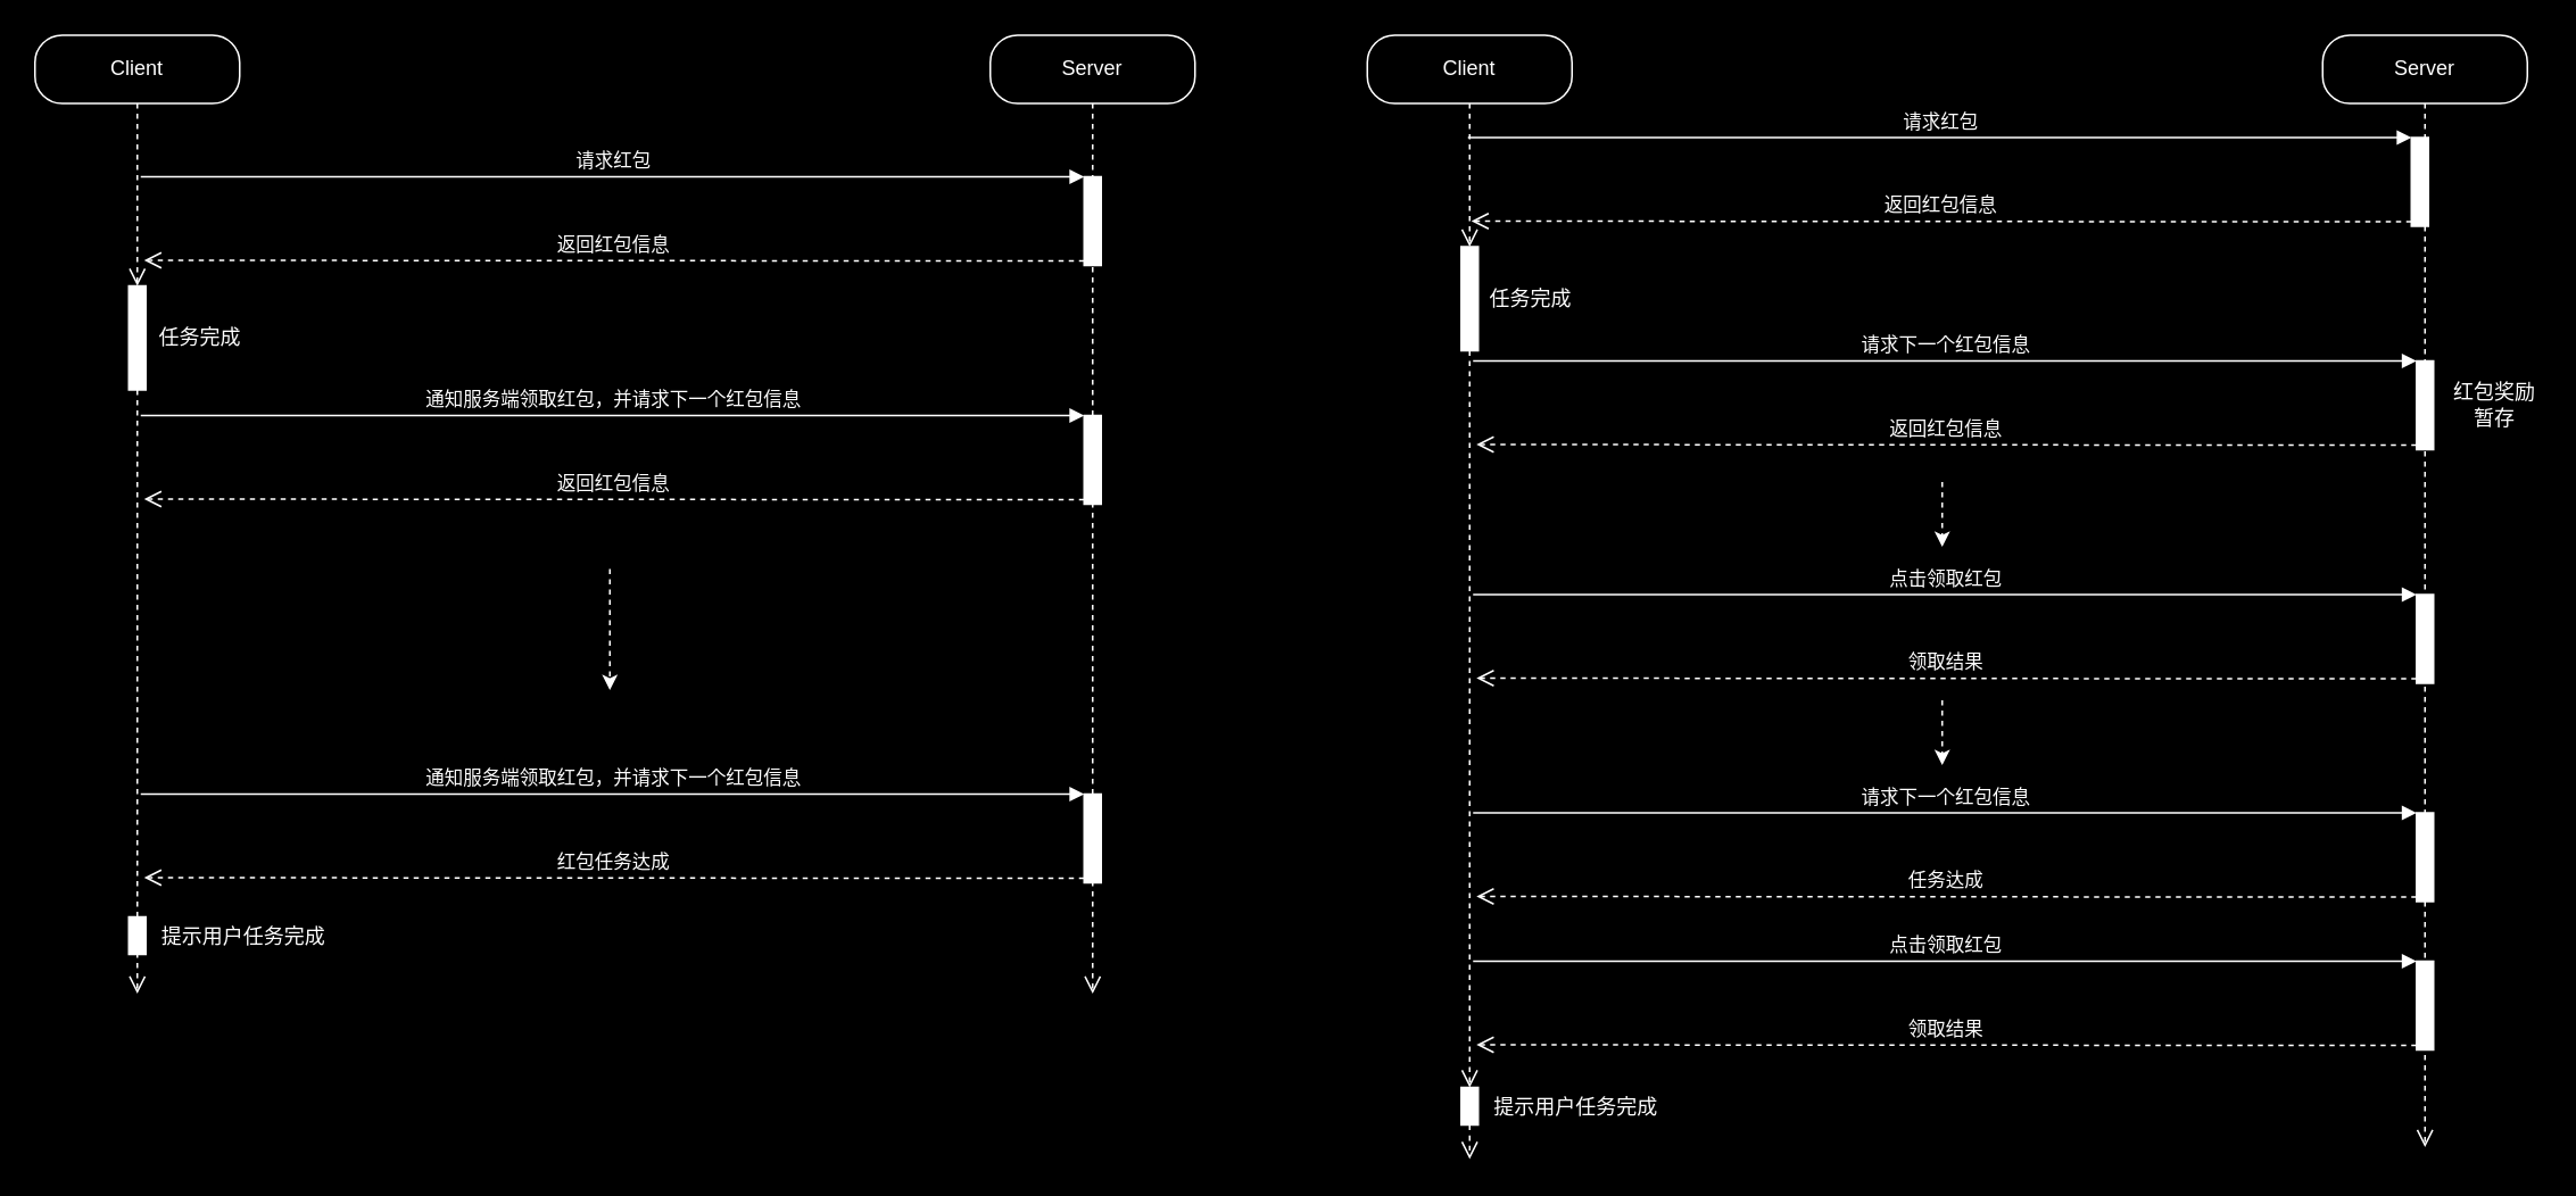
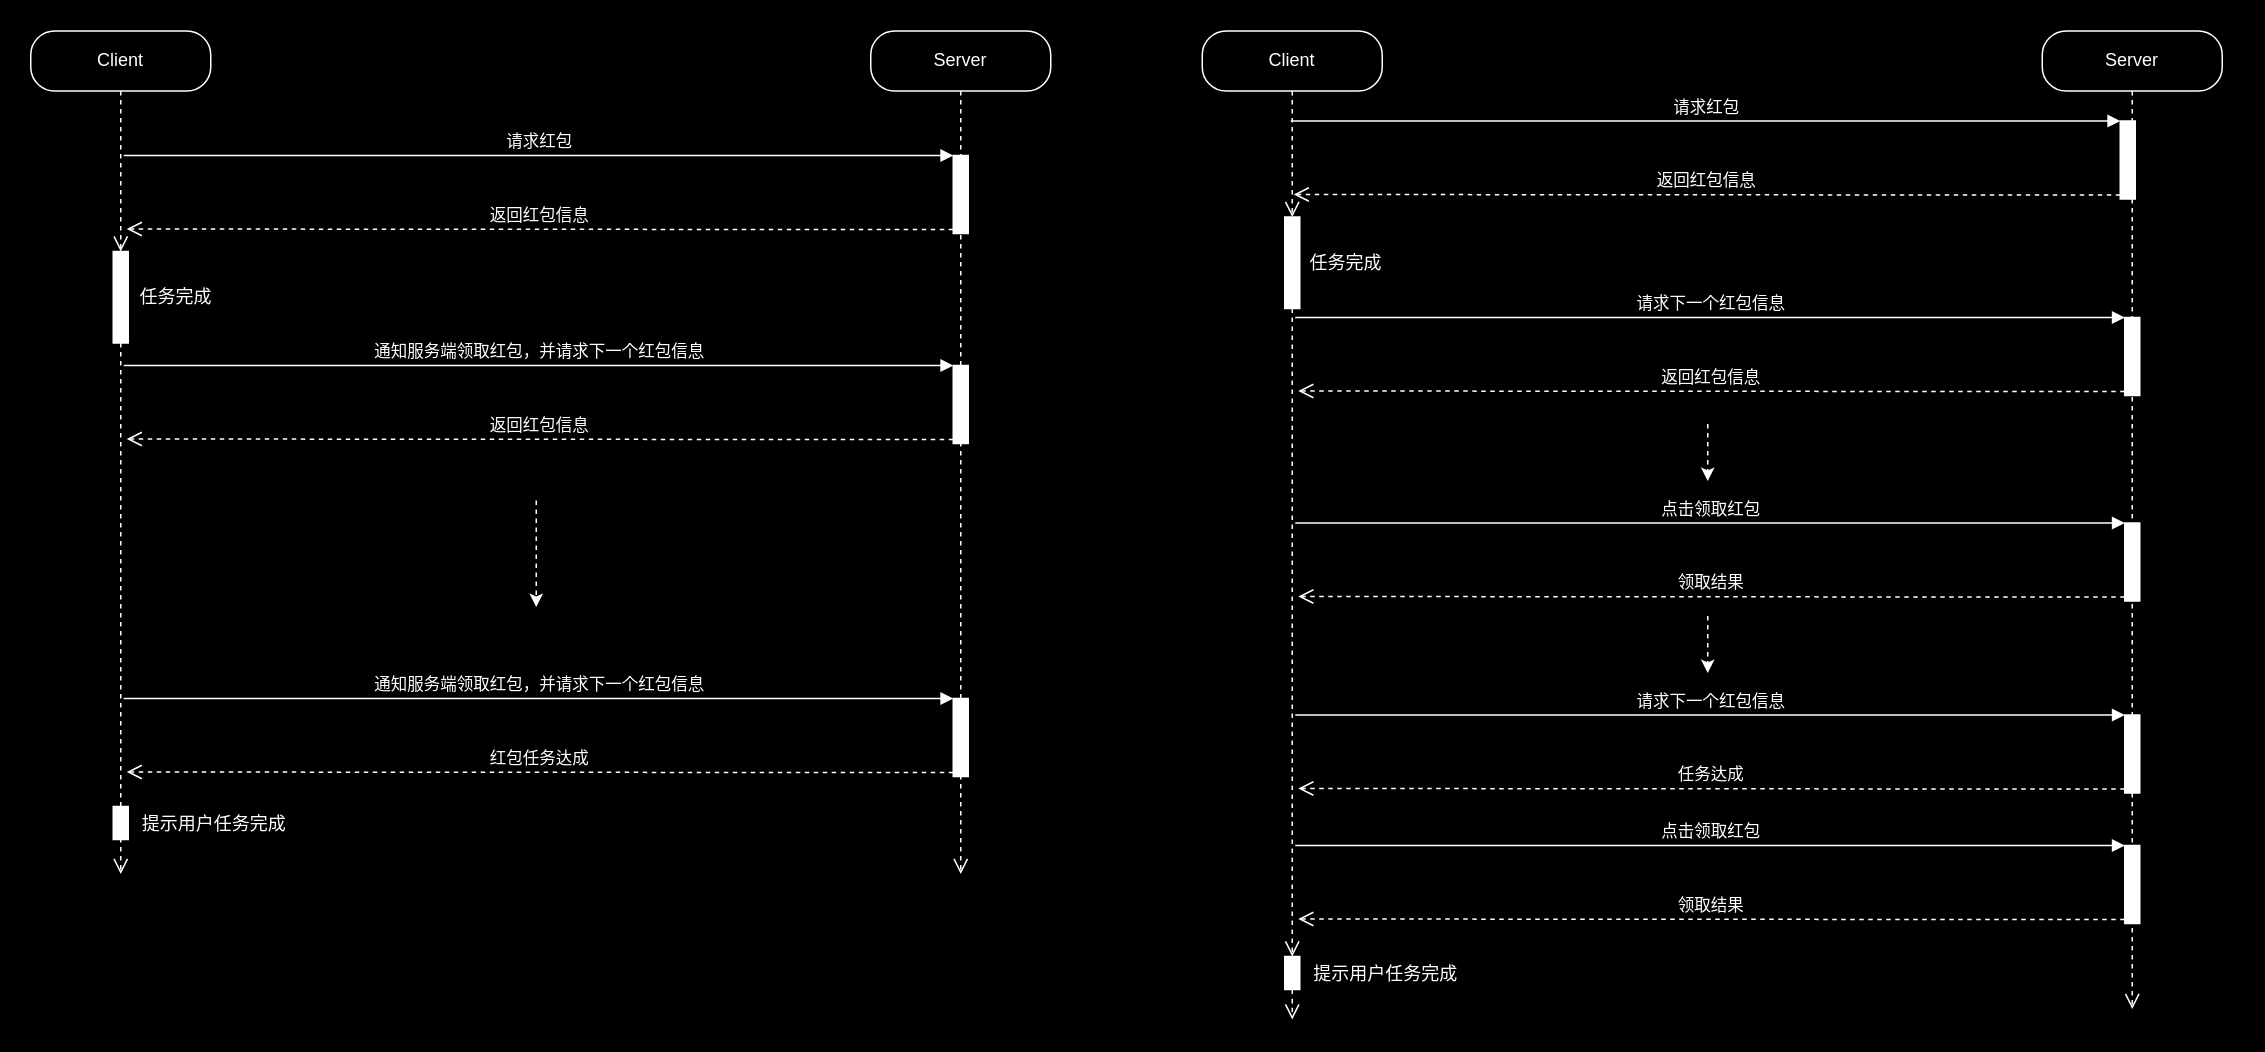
- <mxCell id="36" value="红包奖励暂存" style="text;html=1;strokeColor=none;fillColor=none;align=center;verticalAlign=middle;whiteSpace=wrap;rounded=0;labelBackgroundColor=none;fontColor=#FFFFFF;" vertex="1" parent="1"><mxGeometry x="1436" y="227" width="52" height="20" as="geometry" /></mxCell>
